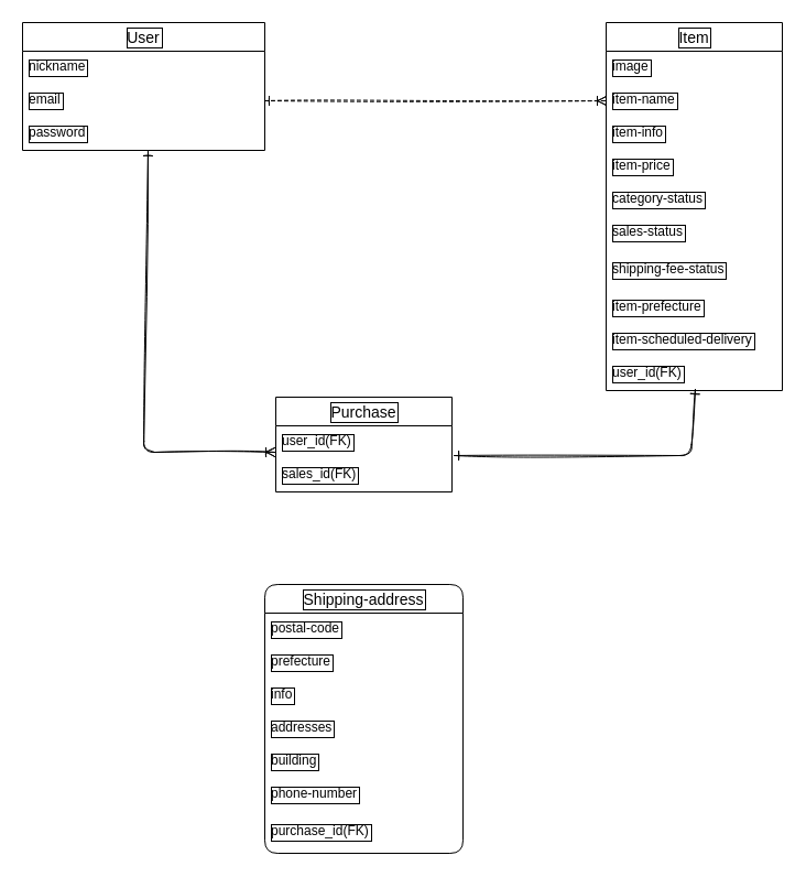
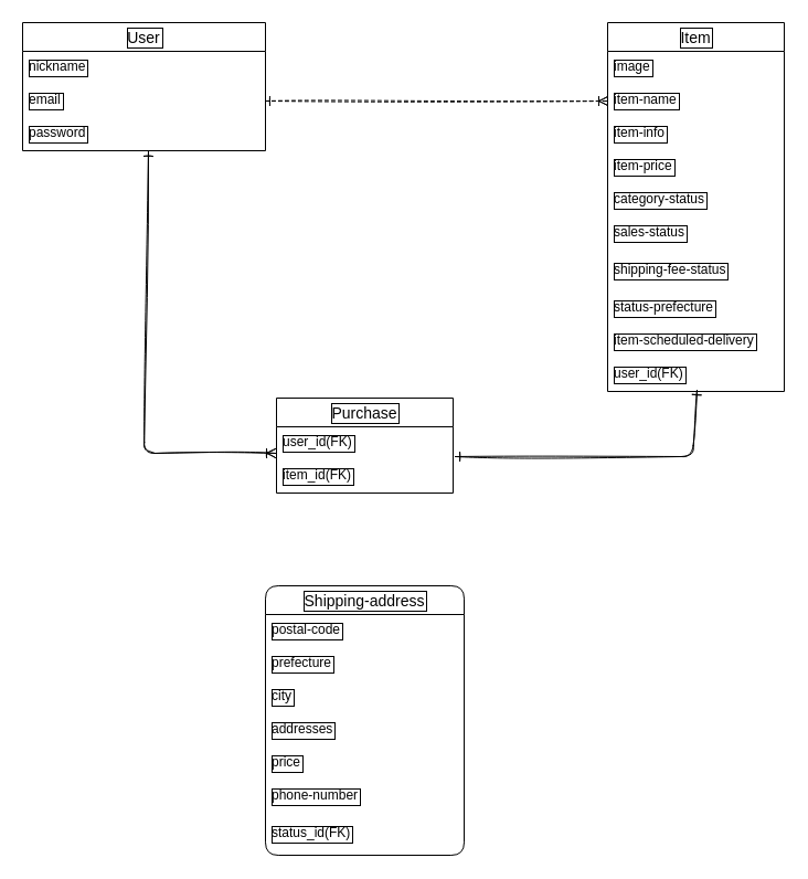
- <mxCell id="10" value="item-prefecture" style="text;strokeColor=none;fillColor=none;spacingLeft=4;spacingRight=4;overflow=hidden;rotatable=0;points=[[0,0.5],[1,0.5]];portConstraint=eastwest;fontSize=12;labelBorderColor=default;" vertex="1" parent="2"><mxGeometry y="244" width="160" height="30" as="geometry" /></mxCell>
+ <mxCell id="10" value="status-prefecture" style="text;strokeColor=none;fillColor=none;spacingLeft=4;spacingRight=4;overflow=hidden;rotatable=0;points=[[0,0.5],[1,0.5]];portConstraint=eastwest;fontSize=12;labelBorderColor=default;" vertex="1" parent="2"><mxGeometry y="244" width="160" height="30" as="geometry" /></mxCell>
- <mxCell id="15" value="sales_id(FK)" style="text;strokeColor=none;fillColor=none;spacingLeft=4;spacingRight=4;overflow=hidden;rotatable=0;points=[[0,0.5],[1,0.5]];portConstraint=eastwest;fontSize=12;labelBorderColor=default;" vertex="1" parent="13"><mxGeometry y="56" width="160" height="30" as="geometry" /></mxCell>
+ <mxCell id="15" value="item_id(FK)" style="text;strokeColor=none;fillColor=none;spacingLeft=4;spacingRight=4;overflow=hidden;rotatable=0;points=[[0,0.5],[1,0.5]];portConstraint=eastwest;fontSize=12;labelBorderColor=default;" vertex="1" parent="13"><mxGeometry y="56" width="160" height="30" as="geometry" /></mxCell>
- <mxCell id="23" value="info" style="text;strokeColor=none;fillColor=none;spacingLeft=4;spacingRight=4;overflow=hidden;rotatable=0;points=[[0,0.5],[1,0.5]];portConstraint=eastwest;fontSize=12;labelBorderColor=default;rounded=1;sketch=1;" vertex="1" parent="20"><mxGeometry y="86" width="180" height="30" as="geometry" /></mxCell>
+ <mxCell id="23" value="city" style="text;strokeColor=none;fillColor=none;spacingLeft=4;spacingRight=4;overflow=hidden;rotatable=0;points=[[0,0.5],[1,0.5]];portConstraint=eastwest;fontSize=12;labelBorderColor=default;rounded=1;sketch=1;" vertex="1" parent="20"><mxGeometry y="86" width="180" height="30" as="geometry" /></mxCell>
- <mxCell id="25" value="building" style="text;strokeColor=none;fillColor=none;spacingLeft=4;spacingRight=4;overflow=hidden;rotatable=0;points=[[0,0.5],[1,0.5]];portConstraint=eastwest;fontSize=12;labelBorderColor=default;shadow=1;" vertex="1" parent="20"><mxGeometry y="146" width="180" height="30" as="geometry" /></mxCell>
+ <mxCell id="25" value="price" style="text;strokeColor=none;fillColor=none;spacingLeft=4;spacingRight=4;overflow=hidden;rotatable=0;points=[[0,0.5],[1,0.5]];portConstraint=eastwest;fontSize=12;labelBorderColor=default;shadow=1;" vertex="1" parent="20"><mxGeometry y="146" width="180" height="30" as="geometry" /></mxCell>
- <mxCell id="27" value="purchase_id(FK)" style="text;strokeColor=none;fillColor=none;spacingLeft=4;spacingRight=4;overflow=hidden;rotatable=0;points=[[0,0.5],[1,0.5]];portConstraint=eastwest;fontSize=12;labelBorderColor=default;" vertex="1" parent="20"><mxGeometry y="210" width="180" height="34" as="geometry" /></mxCell>
+ <mxCell id="27" value="status_id(FK)" style="text;strokeColor=none;fillColor=none;spacingLeft=4;spacingRight=4;overflow=hidden;rotatable=0;points=[[0,0.5],[1,0.5]];portConstraint=eastwest;fontSize=12;labelBorderColor=default;" vertex="1" parent="20"><mxGeometry y="210" width="180" height="34" as="geometry" /></mxCell>
